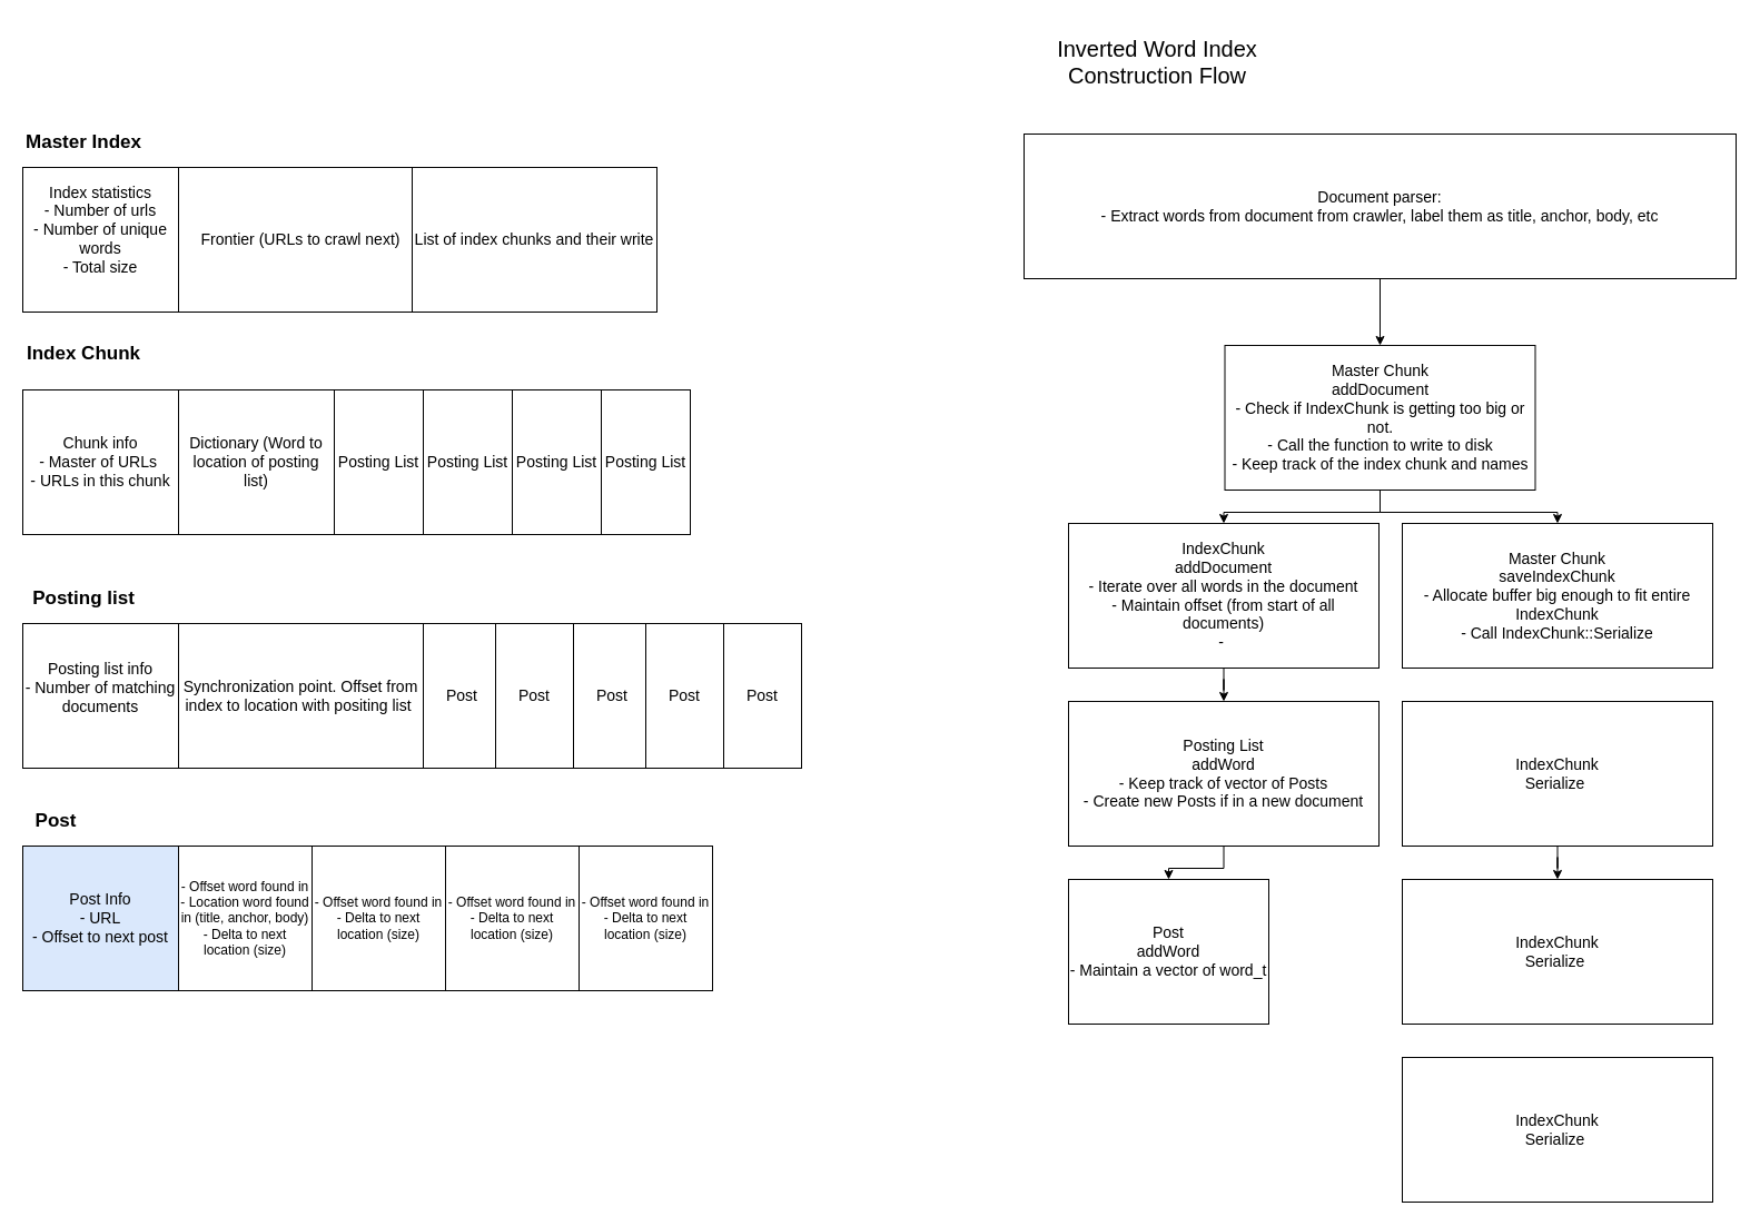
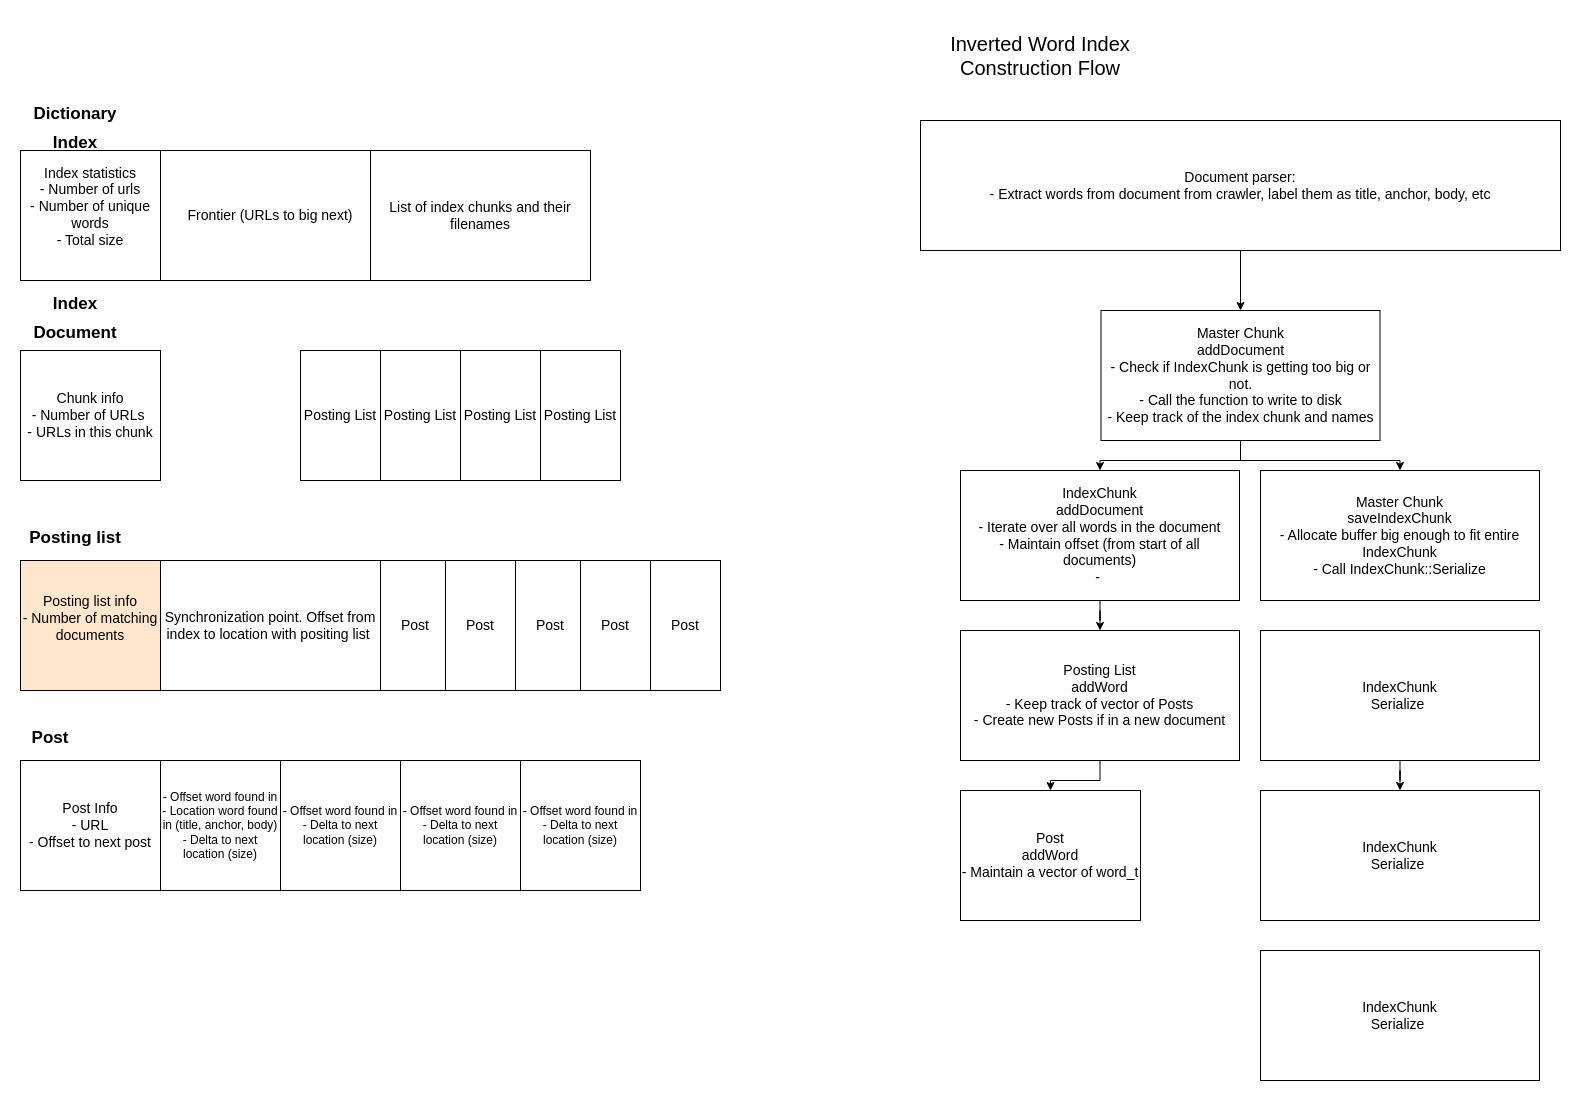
- <mxCell id="5" value="&lt;h1&gt;&lt;font style=&quot;font-size: 17px;&quot;&gt;Master Index&lt;/font&gt;&lt;/h1&gt;" style="text;html=1;align=center;verticalAlign=middle;whiteSpace=wrap;rounded=0;" parent="1" vertex="1"><mxGeometry x="20" y="90" width="110" height="70" as="geometry" /></mxCell>
+ <mxCell id="5" value="&lt;h1&gt;&lt;font style=&quot;font-size: 17px;&quot;&gt;Dictionary Index&lt;/font&gt;&lt;/h1&gt;" style="text;html=1;align=center;verticalAlign=middle;whiteSpace=wrap;rounded=0;" parent="1" vertex="1"><mxGeometry x="20" y="90" width="110" height="70" as="geometry" /></mxCell>
- <mxCell id="3" value="&lt;span style=&quot;font-size: 14px;&quot;&gt;Frontier (URLs to crawl next)&lt;/span&gt;" style="rounded=0;whiteSpace=wrap;html=1;" parent="1" vertex="1"><mxGeometry x="160" y="150" width="220" height="130" as="geometry" /></mxCell>
+ <mxCell id="3" value="&lt;span style=&quot;font-size: 14px;&quot;&gt;Frontier (URLs to big next)&lt;/span&gt;" style="rounded=0;whiteSpace=wrap;html=1;" parent="1" vertex="1"><mxGeometry x="160" y="150" width="220" height="130" as="geometry" /></mxCell>
- <mxCell id="4" value="&lt;span style=&quot;font-size: 14px;&quot;&gt;List of index chunks and their write&lt;/span&gt;" style="rounded=0;whiteSpace=wrap;html=1;" parent="1" vertex="1"><mxGeometry x="370" y="150" width="220" height="130" as="geometry" /></mxCell>
+ <mxCell id="4" value="&lt;span style=&quot;font-size: 14px;&quot;&gt;List of index chunks and their filenames&lt;/span&gt;" style="rounded=0;whiteSpace=wrap;html=1;" parent="1" vertex="1"><mxGeometry x="370" y="150" width="220" height="130" as="geometry" /></mxCell>
- <mxCell id="6" value="&lt;h1&gt;&lt;font style=&quot;font-size: 17px;&quot;&gt;Index Chunk&lt;/font&gt;&lt;/h1&gt;" style="text;html=1;align=center;verticalAlign=middle;whiteSpace=wrap;rounded=0;" parent="1" vertex="1"><mxGeometry x="20" y="280" width="110" height="70" as="geometry" /></mxCell>
+ <mxCell id="6" value="&lt;h1&gt;&lt;font style=&quot;font-size: 17px;&quot;&gt;Index Document&lt;/font&gt;&lt;/h1&gt;" style="text;html=1;align=center;verticalAlign=middle;whiteSpace=wrap;rounded=0;" parent="1" vertex="1"><mxGeometry x="20" y="280" width="110" height="70" as="geometry" /></mxCell>
- <mxCell id="7" value="&lt;span style=&quot;font-size: 14px;&quot;&gt;Chunk info&lt;/span&gt;&lt;div&gt;&lt;span style=&quot;font-size: 14px;&quot;&gt;- Master of URLs&amp;nbsp;&lt;/span&gt;&lt;/div&gt;&lt;div&gt;&lt;span style=&quot;font-size: 14px;&quot;&gt;- URLs in this chunk&lt;/span&gt;&lt;/div&gt;" style="rounded=0;whiteSpace=wrap;html=1;" parent="1" vertex="1"><mxGeometry x="20" y="350" width="140" height="130" as="geometry" /></mxCell>
+ <mxCell id="7" value="&lt;span style=&quot;font-size: 14px;&quot;&gt;Chunk info&lt;/span&gt;&lt;div&gt;&lt;span style=&quot;font-size: 14px;&quot;&gt;- Number of URLs&amp;nbsp;&lt;/span&gt;&lt;/div&gt;&lt;div&gt;&lt;span style=&quot;font-size: 14px;&quot;&gt;- URLs in this chunk&lt;/span&gt;&lt;/div&gt;" style="rounded=0;whiteSpace=wrap;html=1;" parent="1" vertex="1"><mxGeometry x="20" y="350" width="140" height="130" as="geometry" /></mxCell>
- <mxCell id="8" value="&lt;span style=&quot;font-size: 14px;&quot;&gt;Dictionary (Word to location of posting list)&lt;/span&gt;" style="rounded=0;whiteSpace=wrap;html=1;" parent="1" vertex="1"><mxGeometry x="160" y="350" width="140" height="130" as="geometry" /></mxCell>
- <mxCell id="11" value="&lt;span style=&quot;font-size: 14px;&quot;&gt;Posting list info&lt;/span&gt;&lt;div&gt;&lt;span style=&quot;font-size: 14px;&quot;&gt;- Number of matching documents&lt;/span&gt;&lt;/div&gt;&lt;div&gt;&lt;br&gt;&lt;/div&gt;" style="rounded=0;whiteSpace=wrap;html=1;" parent="1" vertex="1"><mxGeometry x="20" y="560" width="140" height="130" as="geometry" /></mxCell>
+ <mxCell id="11" value="&lt;span style=&quot;font-size: 14px;&quot;&gt;Posting list info&lt;/span&gt;&lt;div&gt;&lt;span style=&quot;font-size: 14px;&quot;&gt;- Number of matching documents&lt;/span&gt;&lt;/div&gt;&lt;div&gt;&lt;br&gt;&lt;/div&gt;" style="rounded=0;whiteSpace=wrap;html=1;fillColor=#ffe6cc;" parent="1" vertex="1"><mxGeometry x="20" y="560" width="140" height="130" as="geometry" /></mxCell>
- <mxCell id="19" value="&lt;span style=&quot;font-size: 14px;&quot;&gt;Post Info&lt;/span&gt;&lt;div&gt;&lt;span style=&quot;font-size: 14px;&quot;&gt;- URL&lt;/span&gt;&lt;/div&gt;&lt;div&gt;&lt;span style=&quot;font-size: 14px;&quot;&gt;- Offset to next post&lt;/span&gt;&lt;/div&gt;" style="rounded=0;whiteSpace=wrap;html=1;fillColor=#dae8fc;" parent="1" vertex="1"><mxGeometry x="20" y="760" width="140" height="130" as="geometry" /></mxCell>
+ <mxCell id="19" value="&lt;span style=&quot;font-size: 14px;&quot;&gt;Post Info&lt;/span&gt;&lt;div&gt;&lt;span style=&quot;font-size: 14px;&quot;&gt;- URL&lt;/span&gt;&lt;/div&gt;&lt;div&gt;&lt;span style=&quot;font-size: 14px;&quot;&gt;- Offset to next post&lt;/span&gt;&lt;/div&gt;" style="rounded=0;whiteSpace=wrap;html=1;" parent="1" vertex="1"><mxGeometry x="20" y="760" width="140" height="130" as="geometry" /></mxCell>
